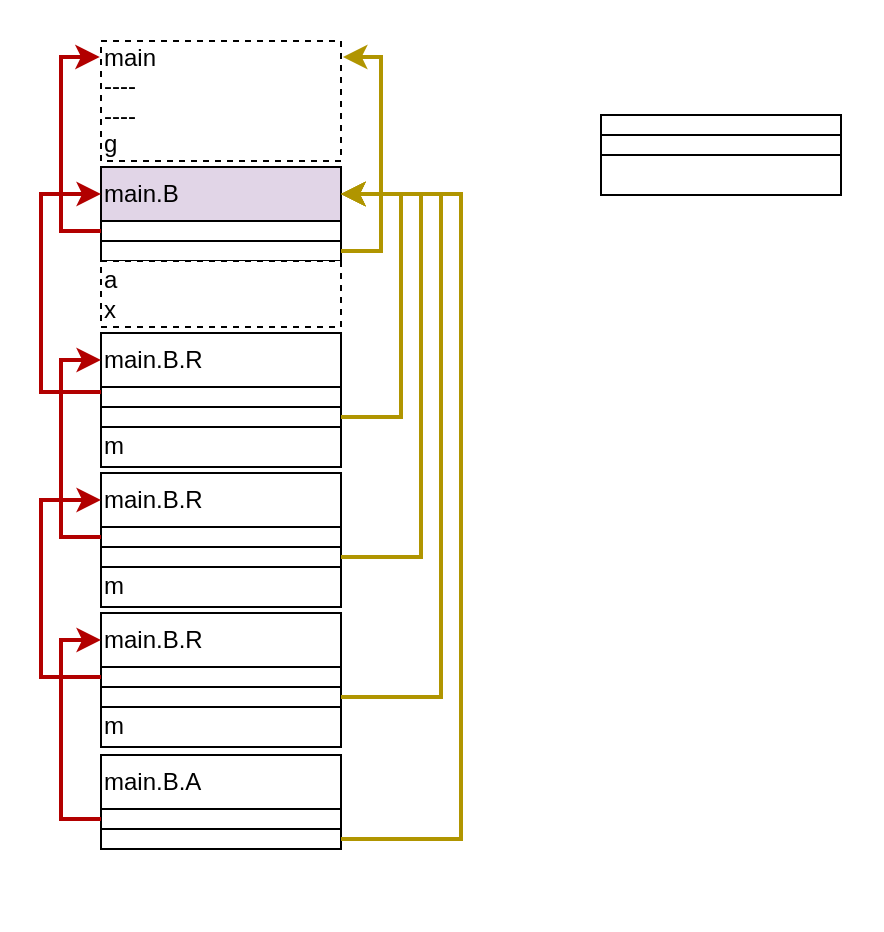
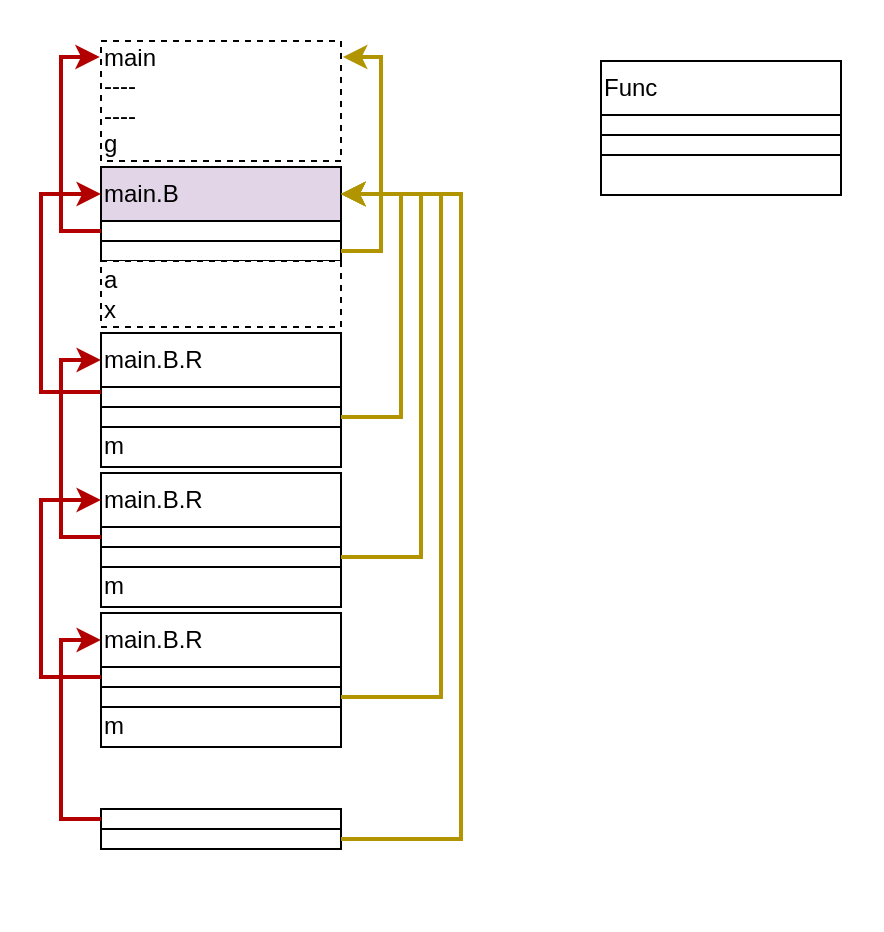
+ <mxCell id="11" value="Func" style="rounded=0;whiteSpace=wrap;html=1;align=left;" vertex="1" parent="10"><mxGeometry width="120" height="27" as="geometry" /></mxCell>
- <mxCell id="35" value="main.B.A" style="rounded=0;whiteSpace=wrap;html=1;align=left;" vertex="1" parent="34"><mxGeometry width="120" height="27" as="geometry" /></mxCell>
